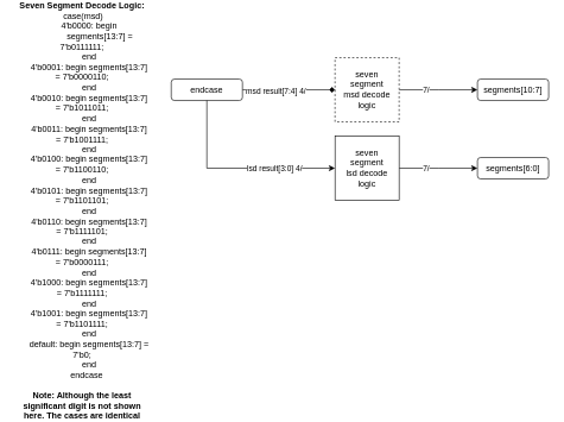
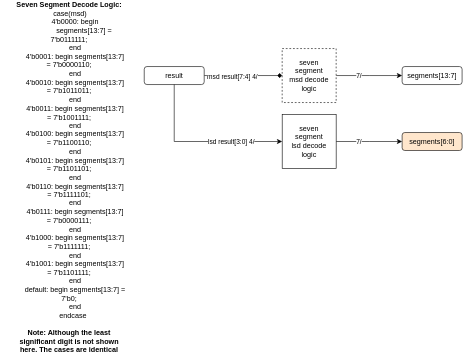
- <mxCell id="7" value="endcase" style="rounded=1;whiteSpace=wrap;html=1;" parent="1" vertex="1"><mxGeometry x="240" y="50" width="100" height="30" as="geometry" /></mxCell>
+ <mxCell id="7" value="result" style="rounded=1;whiteSpace=wrap;html=1;" parent="1" vertex="1"><mxGeometry x="240" y="50" width="100" height="30" as="geometry" /></mxCell>
- <mxCell id="8" value="segments[10:7]" style="rounded=1;whiteSpace=wrap;html=1;" parent="1" vertex="1"><mxGeometry x="670" y="50" width="100" height="30" as="geometry" /></mxCell>
+ <mxCell id="8" value="segments[13:7]" style="rounded=1;whiteSpace=wrap;html=1;" parent="1" vertex="1"><mxGeometry x="670" y="50" width="100" height="30" as="geometry" /></mxCell>
- <mxCell id="15" value="segments[6:0]" style="rounded=1;whiteSpace=wrap;html=1;" parent="1" vertex="1"><mxGeometry x="670" y="160" width="100" height="30" as="geometry" /></mxCell>
+ <mxCell id="15" value="segments[6:0]" style="rounded=1;whiteSpace=wrap;html=1;fillColor=#ffe6cc;" parent="1" vertex="1"><mxGeometry x="670" y="160" width="100" height="30" as="geometry" /></mxCell>
